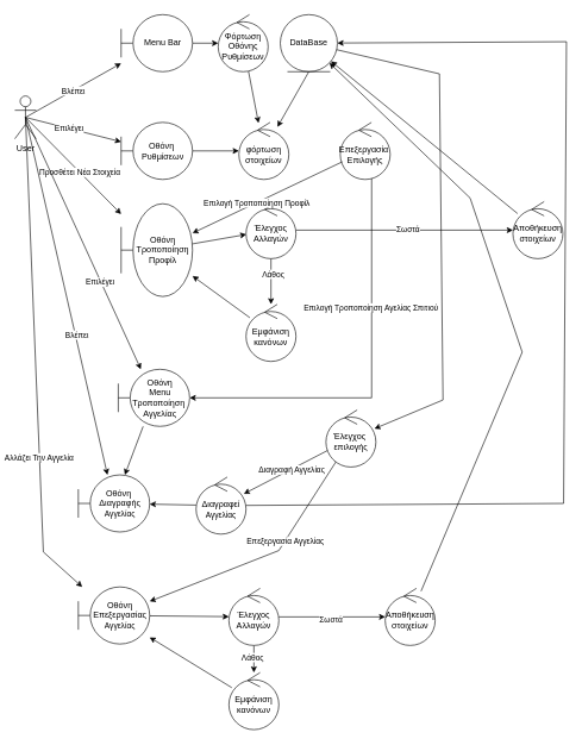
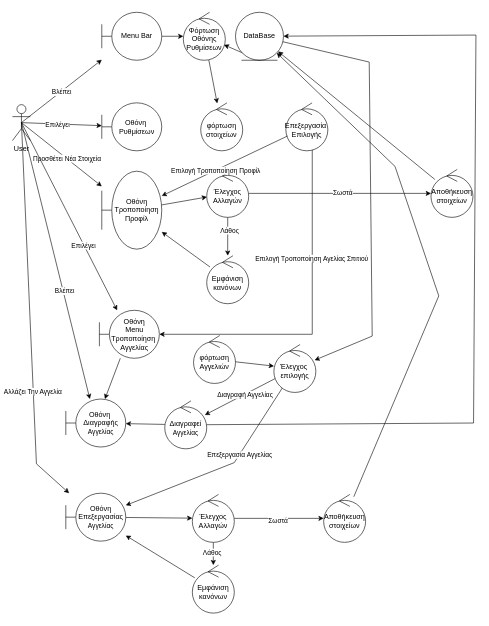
- <mxCell id="15" style="edgeStyle=none;rounded=0;orthogonalLoop=1;jettySize=auto;html=1;exitX=0.5;exitY=1;exitDx=0;exitDy=0;" parent="1" source="16" target="21" edge="1"><mxGeometry relative="1" as="geometry" /></mxCell>
+ <mxCell id="15" style="edgeStyle=none;rounded=0;orthogonalLoop=1;jettySize=auto;html=1;exitX=0.5;exitY=1;exitDx=0;exitDy=0;" parent="1" source="16" target="36" edge="1"><mxGeometry relative="1" as="geometry" /></mxCell>
- <mxCell id="14" value="User" style="shape=umlActor;verticalLabelPosition=bottom;verticalAlign=top;html=1;outlineConnect=0;" parent="1" vertex="1"><mxGeometry x="20" y="134" width="30" height="60" as="geometry" /></mxCell>
+ <mxCell id="14" value="User" style="shape=umlActor;verticalLabelPosition=bottom;verticalAlign=top;html=1;outlineConnect=0;" parent="1" vertex="1"><mxGeometry x="20" y="174" width="30" height="60" as="geometry" /></mxCell>
- <mxCell id="19" value="" style="edgeStyle=none;rounded=0;orthogonalLoop=1;jettySize=auto;html=1;" parent="1" source="20" target="21" edge="1"><mxGeometry relative="1" as="geometry" /></mxCell>
+ <mxCell id="54" value="φόρτωση&lt;div&gt;Αγγελιών&lt;/div&gt;" style="ellipse;shape=umlControl;whiteSpace=wrap;html=1;" vertex="1" parent="1"><mxGeometry x="322" y="559" width="70" height="80" as="geometry" /></mxCell>
+ <mxCell id="53" value="" style="edgeStyle=none;rounded=0;orthogonalLoop=1;jettySize=auto;html=1;" edge="1" parent="1" source="54" target="46"><mxGeometry relative="1" as="geometry" /></mxCell>
